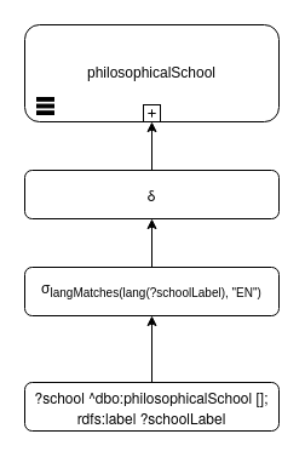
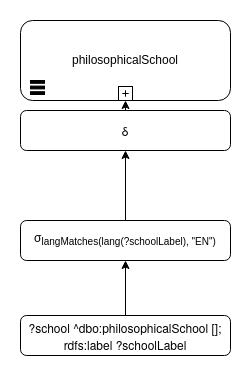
- <mxCell id="7" value="&lt;p class=&quot;p1&quot; style=&quot;margin: 0px ; font-stretch: normal ; line-height: normal ; font-family: &amp;#34;helvetica neue&amp;#34;&quot;&gt;δ&lt;/p&gt;" style="shape=ext;rounded=1;html=1;whiteSpace=wrap;" vertex="1" parent="1"><mxGeometry x="20" y="140" width="210" height="40" as="geometry" /></mxCell>
+ <mxCell id="7" value="&lt;p class=&quot;p1&quot; style=&quot;margin: 0px ; font-stretch: normal ; line-height: normal ; font-family: &amp;#34;helvetica neue&amp;#34;&quot;&gt;δ&lt;/p&gt;" style="shape=ext;rounded=1;html=1;whiteSpace=wrap;" vertex="1" parent="1"><mxGeometry x="20" y="110" width="210" height="40" as="geometry" /></mxCell>
